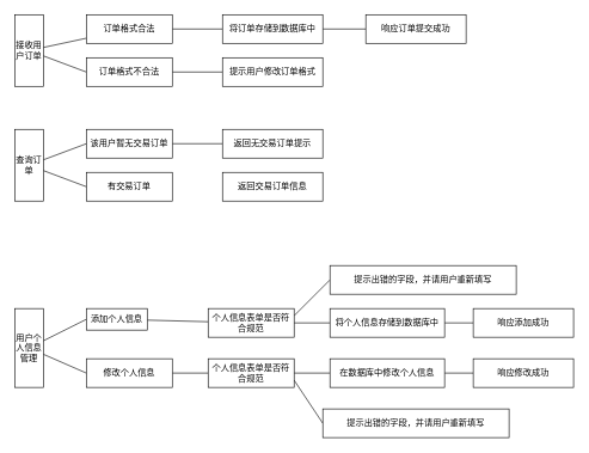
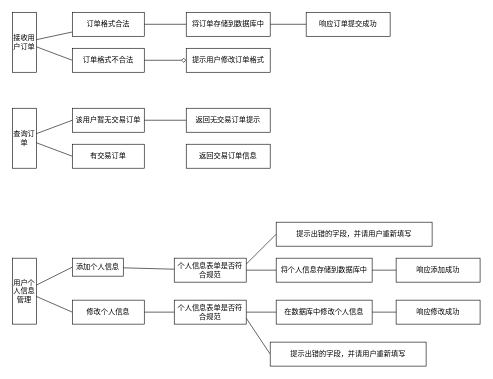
- <mxCell id="7" style="edgeStyle=none;rounded=0;orthogonalLoop=1;jettySize=auto;html=1;endArrow=none;endFill=0;" parent="1" source="8" target="11" edge="1"><mxGeometry relative="1" as="geometry" /></mxCell>
+ <mxCell id="7" style="edgeStyle=none;rounded=0;orthogonalLoop=1;jettySize=auto;html=1;endArrow=diamond;endFill=0;" parent="1" source="8" target="11" edge="1"><mxGeometry relative="1" as="geometry" /></mxCell>
